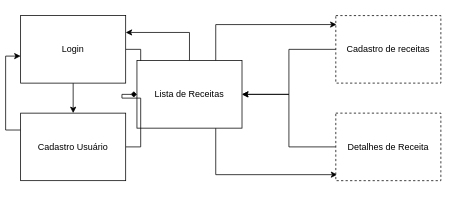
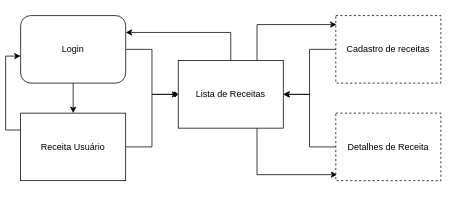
- <mxCell id="4" value="Login" style="rounded=0;whiteSpace=wrap;html=1;" vertex="1" parent="1"><mxGeometry x="20" y="20" width="140" height="90" as="geometry" /></mxCell>
+ <mxCell id="4" value="Login" style="whiteSpace=wrap;html=1;rounded=1;" vertex="1" parent="1"><mxGeometry x="20" y="20" width="140" height="90" as="geometry" /></mxCell>
- <mxCell id="8" value="Lista de Receitas" style="rounded=0;whiteSpace=wrap;html=1;" vertex="1" parent="1"><mxGeometry x="175" y="80" width="140" height="90" as="geometry" /></mxCell>
+ <mxCell id="8" value="Lista de Receitas" style="rounded=0;whiteSpace=wrap;html=1;" vertex="1" parent="1"><mxGeometry x="230" y="80" width="140" height="90" as="geometry" /></mxCell>
- <mxCell id="11" value="Cadastro Usuário" style="rounded=0;whiteSpace=wrap;html=1;" vertex="1" parent="1"><mxGeometry x="20" y="150" width="140" height="90" as="geometry" /></mxCell>
+ <mxCell id="11" value="Receita Usuário" style="rounded=0;whiteSpace=wrap;html=1;" vertex="1" parent="1"><mxGeometry x="20" y="150" width="140" height="90" as="geometry" /></mxCell>
